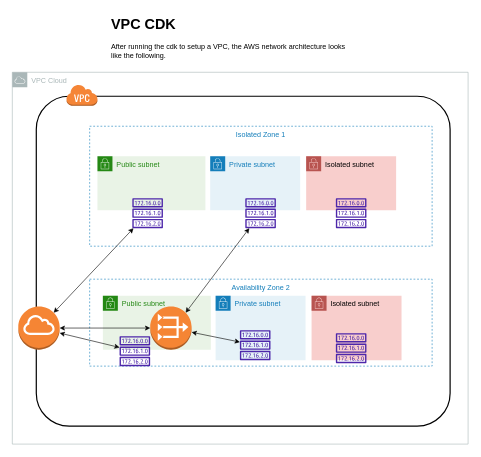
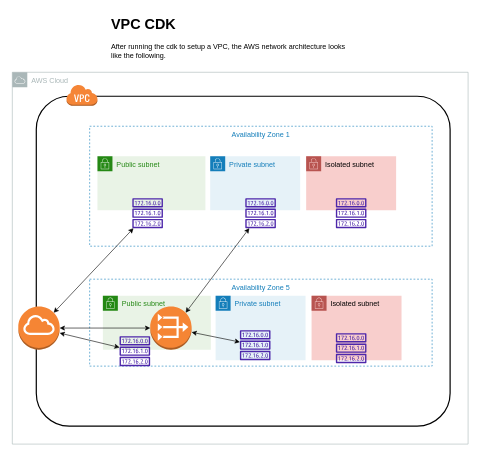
- <mxCell id="3" value="VPC Cloud" style="sketch=0;outlineConnect=0;gradientColor=none;html=1;whiteSpace=wrap;fontSize=12;fontStyle=0;shape=mxgraph.aws4.group;grIcon=mxgraph.aws4.group_aws_cloud;strokeColor=#AAB7B8;fillColor=none;verticalAlign=top;align=left;spacingLeft=30;fontColor=#AAB7B8;dashed=0;" parent="1" vertex="1"><mxGeometry x="20" y="120" width="760" height="620" as="geometry" /></mxCell>
+ <mxCell id="3" value="AWS Cloud" style="sketch=0;outlineConnect=0;gradientColor=none;html=1;whiteSpace=wrap;fontSize=12;fontStyle=0;shape=mxgraph.aws4.group;grIcon=mxgraph.aws4.group_aws_cloud;strokeColor=#AAB7B8;fillColor=none;verticalAlign=top;align=left;spacingLeft=30;fontColor=#AAB7B8;dashed=0;" parent="1" vertex="1"><mxGeometry x="20" y="120" width="760" height="620" as="geometry" /></mxCell>
- <mxCell id="6" value="Isolated Zone 1" style="fillColor=none;strokeColor=#147EBA;dashed=1;verticalAlign=top;fontStyle=0;fontColor=#147EBA;" vertex="1" parent="1"><mxGeometry x="149" y="210" width="571" height="200" as="geometry" /></mxCell>
+ <mxCell id="6" value="Availability Zone 1" style="fillColor=none;strokeColor=#147EBA;dashed=1;verticalAlign=top;fontStyle=0;fontColor=#147EBA;" vertex="1" parent="1"><mxGeometry x="149" y="210" width="571" height="200" as="geometry" /></mxCell>
- <mxCell id="2" value="Availability Zone 2" style="fillColor=none;strokeColor=#147EBA;dashed=1;verticalAlign=top;fontStyle=0;fontColor=#147EBA;" vertex="1" parent="1"><mxGeometry x="149" y="465" width="571" height="145" as="geometry" /></mxCell>
+ <mxCell id="2" value="Availability Zone 5" style="fillColor=none;strokeColor=#147EBA;dashed=1;verticalAlign=top;fontStyle=0;fontColor=#147EBA;" vertex="1" parent="1"><mxGeometry x="149" y="465" width="571" height="145" as="geometry" /></mxCell>
